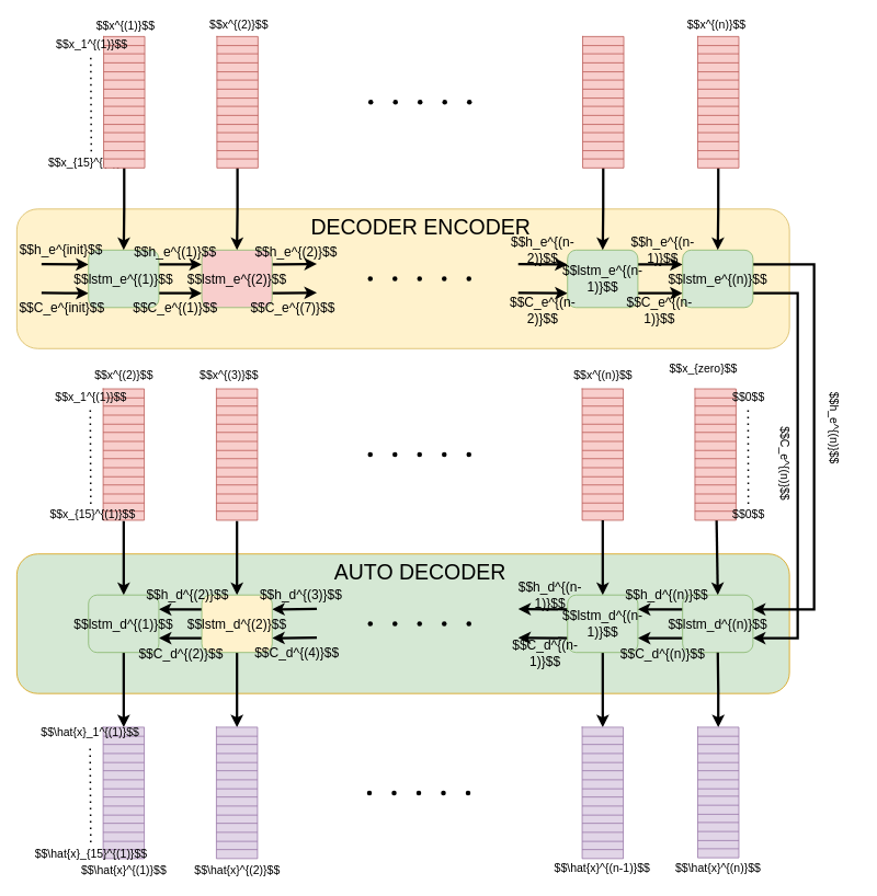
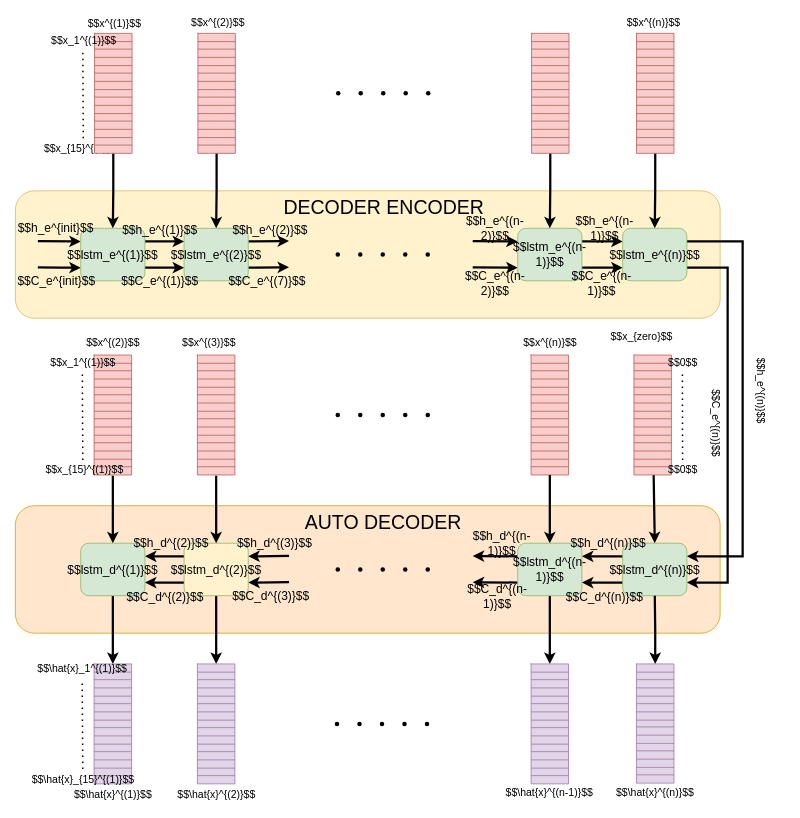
- <mxCell id="12" value="&lt;span style=&quot;font-size: 16px;&quot;&gt;$$lstm_e^{(2)}$$&lt;/span&gt;" style="rounded=1;whiteSpace=wrap;html=1;fillColor=#f8cecc;strokeColor=#82b366;" parent="1" vertex="1"><mxGeometry x="245" y="304" width="85.62" height="70" as="geometry" /></mxCell>
+ <mxCell id="12" value="&lt;span style=&quot;font-size: 16px;&quot;&gt;$$lstm_e^{(2)}$$&lt;/span&gt;" style="rounded=1;whiteSpace=wrap;html=1;fillColor=#d5e8d4;strokeColor=#82b366;" parent="1" vertex="1"><mxGeometry x="245" y="304" width="85.62" height="70" as="geometry" /></mxCell>
- <mxCell id="2" value="&lt;font style=&quot;font-size: 26px&quot;&gt;&amp;nbsp; &amp;nbsp; &amp;nbsp; AUTO DECODER&lt;br&gt;&lt;br&gt;&lt;br&gt;&lt;br&gt;&lt;br&gt;&lt;/font&gt;" style="rounded=1;whiteSpace=wrap;html=1;fillColor=#d5e8d4;strokeColor=#d79b00;connectable=0;movable=0;editable=0;" parent="1" vertex="1"><mxGeometry x="20" y="674" width="940" height="170" as="geometry" /></mxCell>
+ <mxCell id="2" value="&lt;font style=&quot;font-size: 26px&quot;&gt;&amp;nbsp; &amp;nbsp; &amp;nbsp; AUTO DECODER&lt;br&gt;&lt;br&gt;&lt;br&gt;&lt;br&gt;&lt;br&gt;&lt;/font&gt;" style="rounded=1;whiteSpace=wrap;html=1;fillColor=#ffe6cc;strokeColor=#d79b00;connectable=0;movable=0;editable=0;" parent="1" vertex="1"><mxGeometry x="20" y="674" width="940" height="170" as="geometry" /></mxCell>
- <mxCell id="304" value="$$C_d^{(4)}$$" style="text;html=1;strokeColor=none;fillColor=none;align=center;verticalAlign=middle;whiteSpace=wrap;rounded=0;fontSize=16;" parent="1" vertex="1"><mxGeometry x="330.62" y="779" width="60" height="30" as="geometry" /></mxCell>
+ <mxCell id="304" value="$$C_d^{(3)}$$" style="text;html=1;strokeColor=none;fillColor=none;align=center;verticalAlign=middle;whiteSpace=wrap;rounded=0;fontSize=16;" parent="1" vertex="1"><mxGeometry x="330.62" y="779" width="60" height="30" as="geometry" /></mxCell>
